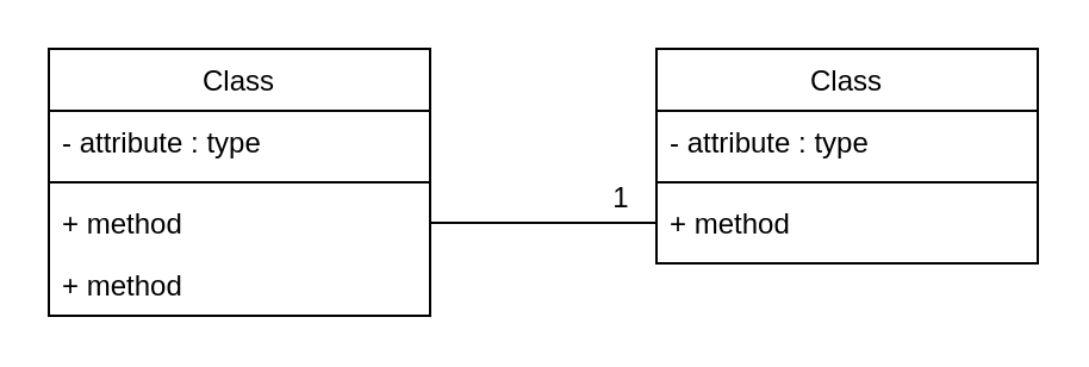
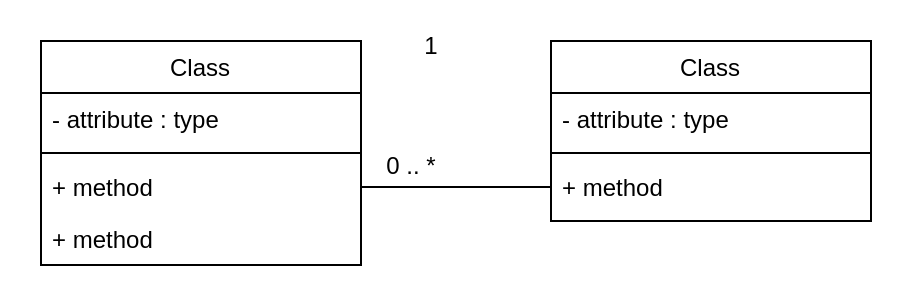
+ <mxCell id="3" value="0 .. *" style="text;html=1;align=center;verticalAlign=middle;resizable=0;points=[];autosize=1;strokeColor=none;fillColor=none;" vertex="1" parent="1"><mxGeometry x="180" y="68" width="50" height="30" as="geometry" /></mxCell>
- <mxCell id="14" value="1" style="text;html=1;align=center;verticalAlign=middle;resizable=0;points=[];autosize=1;strokeColor=none;fillColor=none;" vertex="1" parent="1"><mxGeometry x="245" y="68" width="30" height="30" as="geometry" /></mxCell>
+ <mxCell id="14" value="1" style="text;html=1;align=center;verticalAlign=middle;resizable=0;points=[];autosize=1;strokeColor=none;fillColor=none;" vertex="1" parent="1"><mxGeometry x="200" y="8" width="30" height="30" as="geometry" /></mxCell>
